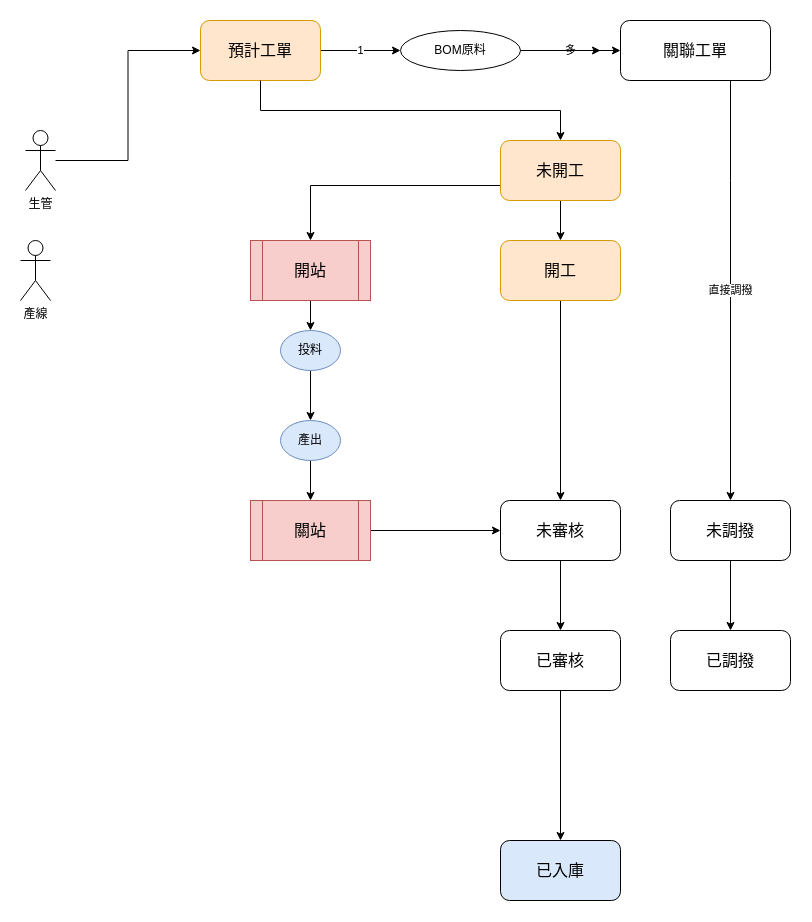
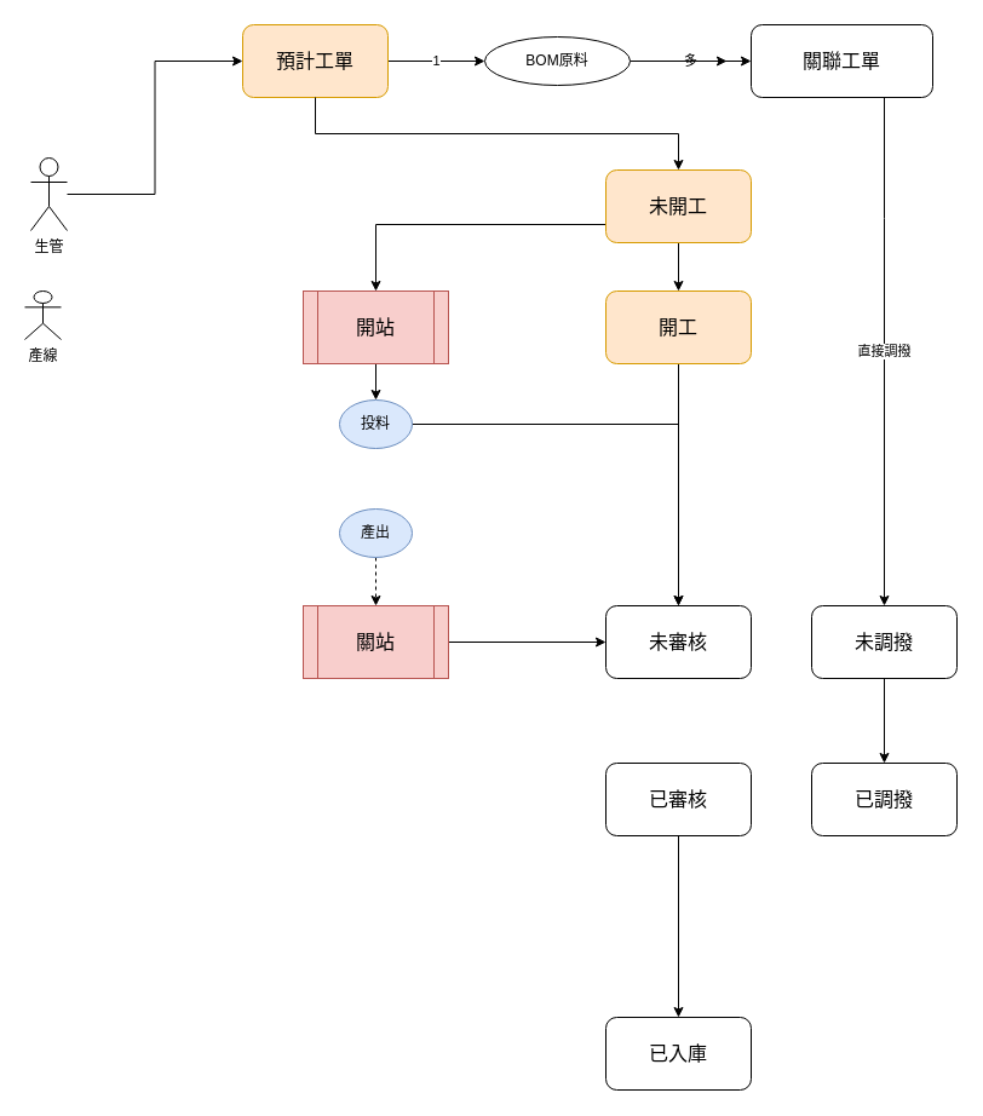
- <mxCell id="33" value="產線" style="shape=umlActor;verticalLabelPosition=bottom;labelBackgroundColor=#ffffff;verticalAlign=top;html=1;outlineConnect=0;" parent="1" vertex="1"><mxGeometry x="20" y="240" width="30" height="60" as="geometry" /></mxCell>
+ <mxCell id="33" value="產線" style="shape=umlActor;verticalLabelPosition=bottom;labelBackgroundColor=#ffffff;verticalAlign=top;html=1;outlineConnect=0;" parent="1" vertex="1"><mxGeometry x="20" y="240" width="30" height="40" as="geometry" /></mxCell>
- <mxCell id="29" value="" style="edgeStyle=orthogonalEdgeStyle;rounded=0;orthogonalLoop=1;jettySize=auto;html=1;" parent="1" source="30" target="32" edge="1"><mxGeometry relative="1" as="geometry" /></mxCell>
+ <mxCell id="29" value="" style="edgeStyle=orthogonalEdgeStyle;rounded=0;orthogonalLoop=1;jettySize=auto;html=1;" parent="1" source="30" target="3" edge="1"><mxGeometry relative="1" as="geometry" /></mxCell>
- <mxCell id="31" value="" style="edgeStyle=orthogonalEdgeStyle;rounded=0;orthogonalLoop=1;jettySize=auto;html=1;" parent="1" source="32" target="28" edge="1"><mxGeometry relative="1" as="geometry" /></mxCell>
+ <mxCell id="31" value="" style="edgeStyle=orthogonalEdgeStyle;rounded=0;orthogonalLoop=1;jettySize=auto;html=1;dashed=1;" parent="1" source="32" target="28" edge="1"><mxGeometry relative="1" as="geometry" /></mxCell>
- <mxCell id="2" value="" style="edgeStyle=orthogonalEdgeStyle;rounded=0;orthogonalLoop=1;jettySize=auto;html=1;" parent="1" source="3" target="5" edge="1"><mxGeometry relative="1" as="geometry" /></mxCell>
- <mxCell id="24" value="&lt;span style=&quot;font-size: 16px&quot;&gt;已入庫&lt;/span&gt;" style="rounded=1;whiteSpace=wrap;html=1;fillColor=#dae8fc;" parent="1" vertex="1"><mxGeometry x="500" y="840" width="120" height="60" as="geometry" /></mxCell>
+ <mxCell id="24" value="&lt;span style=&quot;font-size: 16px&quot;&gt;已入庫&lt;/span&gt;" style="rounded=1;whiteSpace=wrap;html=1;" parent="1" vertex="1"><mxGeometry x="500" y="840" width="120" height="60" as="geometry" /></mxCell>
